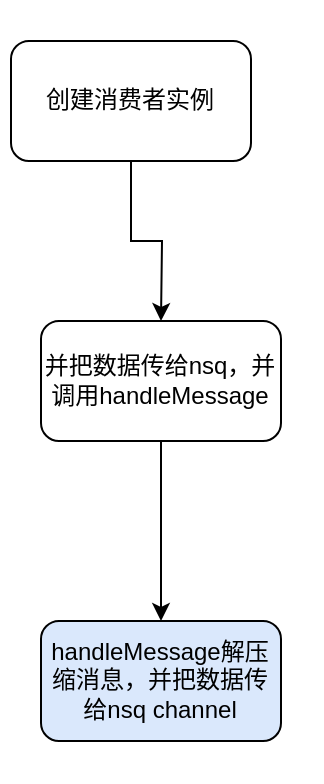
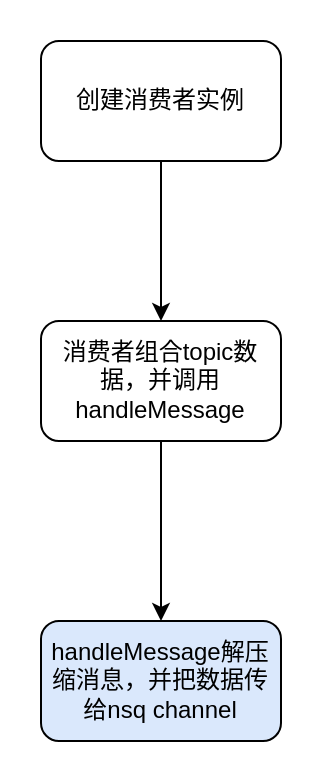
- <mxCell id="3" value="创建消费者实例" style="rounded=1;whiteSpace=wrap;html=1;" vertex="1" parent="1"><mxGeometry x="5" y="20" width="120" height="60" as="geometry" /></mxCell>
+ <mxCell id="3" value="创建消费者实例" style="rounded=1;whiteSpace=wrap;html=1;" vertex="1" parent="1"><mxGeometry x="20" y="20" width="120" height="60" as="geometry" /></mxCell>
- <mxCell id="5" value="并把数据传给nsq，并调用handleMessage" style="rounded=1;whiteSpace=wrap;html=1;" vertex="1" parent="1"><mxGeometry x="20" y="160" width="120" height="60" as="geometry" /></mxCell>
+ <mxCell id="5" value="消费者组合topic数据，并调用handleMessage" style="rounded=1;whiteSpace=wrap;html=1;" vertex="1" parent="1"><mxGeometry x="20" y="160" width="120" height="60" as="geometry" /></mxCell>
